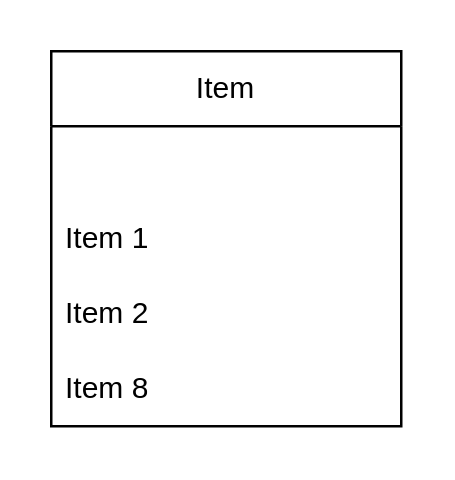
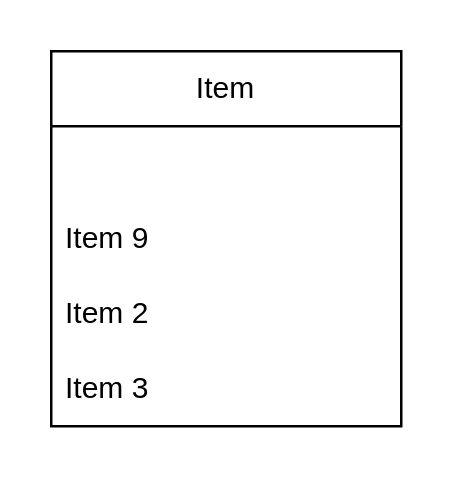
- <mxCell id="4" value="Item 1" style="text;strokeColor=none;fillColor=none;align=left;verticalAlign=middle;spacingLeft=4;spacingRight=4;overflow=hidden;points=[[0,0.5],[1,0.5]];portConstraint=eastwest;rotatable=0;whiteSpace=wrap;html=1;" vertex="1" parent="2"><mxGeometry y="60" width="140" height="30" as="geometry" /></mxCell>
+ <mxCell id="4" value="Item 9" style="text;strokeColor=none;fillColor=none;align=left;verticalAlign=middle;spacingLeft=4;spacingRight=4;overflow=hidden;points=[[0,0.5],[1,0.5]];portConstraint=eastwest;rotatable=0;whiteSpace=wrap;html=1;" vertex="1" parent="2"><mxGeometry y="60" width="140" height="30" as="geometry" /></mxCell>
- <mxCell id="6" value="Item 8" style="text;strokeColor=none;fillColor=none;align=left;verticalAlign=middle;spacingLeft=4;spacingRight=4;overflow=hidden;points=[[0,0.5],[1,0.5]];portConstraint=eastwest;rotatable=0;whiteSpace=wrap;html=1;" vertex="1" parent="2"><mxGeometry y="120" width="140" height="30" as="geometry" /></mxCell>
+ <mxCell id="6" value="Item 3" style="text;strokeColor=none;fillColor=none;align=left;verticalAlign=middle;spacingLeft=4;spacingRight=4;overflow=hidden;points=[[0,0.5],[1,0.5]];portConstraint=eastwest;rotatable=0;whiteSpace=wrap;html=1;" vertex="1" parent="2"><mxGeometry y="120" width="140" height="30" as="geometry" /></mxCell>
